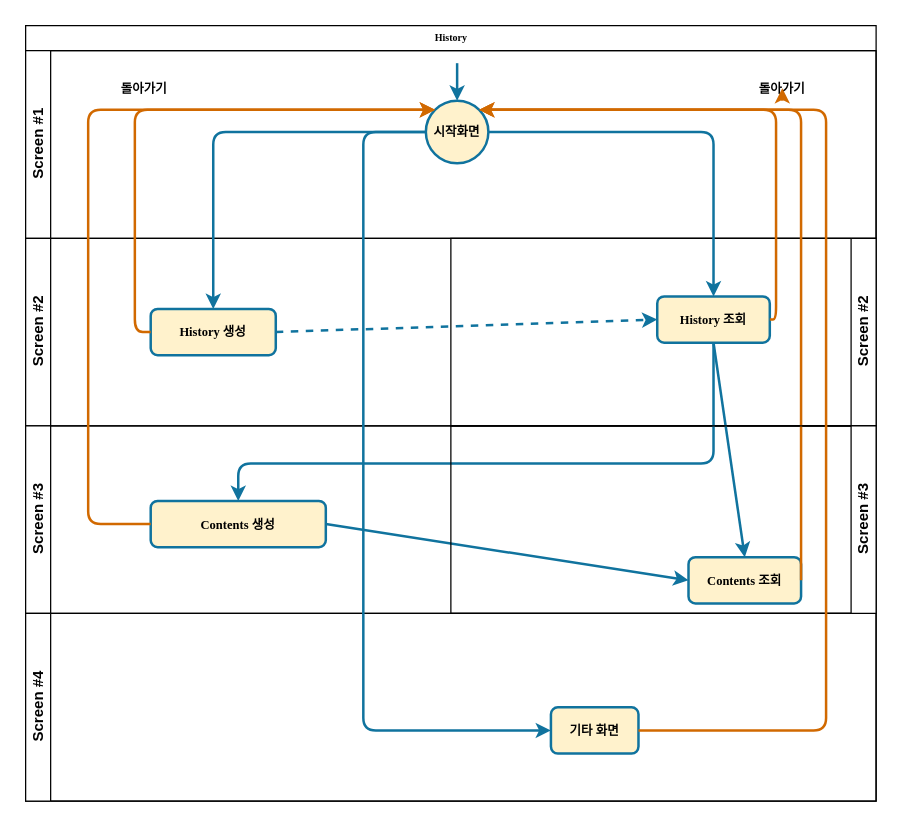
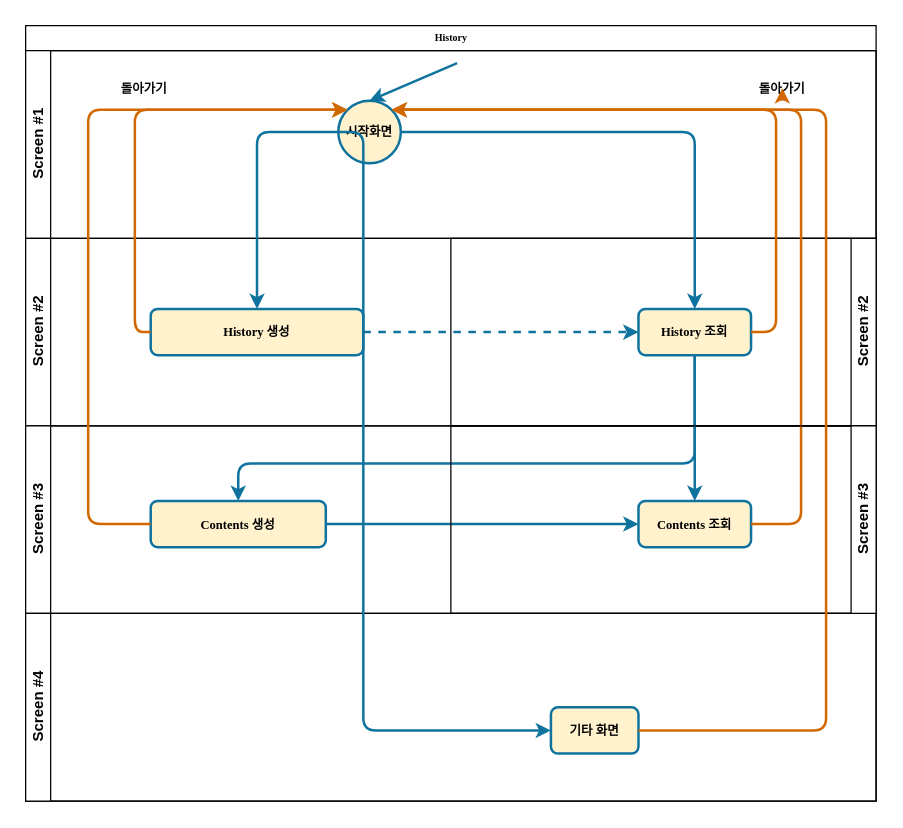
- <mxCell id="4" value="시작화면" style="ellipse;whiteSpace=wrap;html=1;rounded=0;shadow=0;labelBackgroundColor=none;strokeWidth=2;fontFamily=Verdana;fontSize=10;align=center;fillColor=#fff2cc;fontStyle=1;strokeColor=#10739E;" parent="3" vertex="1"><mxGeometry x="320" y="40" width="50" height="50" as="geometry" /></mxCell>
+ <mxCell id="4" value="시작화면" style="ellipse;whiteSpace=wrap;html=1;rounded=0;shadow=0;labelBackgroundColor=none;strokeWidth=2;fontFamily=Verdana;fontSize=10;align=center;fillColor=#fff2cc;fontStyle=1;strokeColor=#10739E;" parent="3" vertex="1"><mxGeometry x="250" y="40" width="50" height="50" as="geometry" /></mxCell>
- <mxCell id="8" value="History 조회" style="rounded=1;whiteSpace=wrap;html=1;shadow=0;labelBackgroundColor=none;strokeWidth=2;fontFamily=Verdana;fontSize=10;align=center;fillColor=#fff2cc;fontStyle=1;strokeColor=#10739E;" vertex="1" parent="7"><mxGeometry x="165" y="46.5" width="90" height="37" as="geometry" /></mxCell>
+ <mxCell id="8" value="History 조회" style="rounded=1;whiteSpace=wrap;html=1;shadow=0;labelBackgroundColor=none;strokeWidth=2;fontFamily=Verdana;fontSize=10;align=center;fillColor=#fff2cc;fontStyle=1;strokeColor=#10739E;" vertex="1" parent="7"><mxGeometry x="150" y="56.5" width="90" height="37" as="geometry" /></mxCell>
- <mxCell id="6" value="History 생성" style="rounded=1;whiteSpace=wrap;html=1;shadow=0;labelBackgroundColor=none;strokeWidth=2;fontFamily=Verdana;fontSize=10;align=center;fillColor=#fff2cc;fontStyle=1;strokeColor=#10739E;" parent="5" vertex="1"><mxGeometry x="100" y="56.5" width="100" height="37" as="geometry" /></mxCell>
+ <mxCell id="6" value="History 생성" style="rounded=1;whiteSpace=wrap;html=1;shadow=0;labelBackgroundColor=none;strokeWidth=2;fontFamily=Verdana;fontSize=10;align=center;fillColor=#fff2cc;fontStyle=1;strokeColor=#10739E;" parent="5" vertex="1"><mxGeometry x="100" y="56.5" width="170" height="37" as="geometry" /></mxCell>
- <mxCell id="13" value="Contents 조회" style="rounded=1;whiteSpace=wrap;html=1;shadow=0;labelBackgroundColor=none;strokeWidth=2;fontFamily=Verdana;fontSize=10;align=center;fillColor=#fff2cc;fontStyle=1;strokeColor=#10739E;" parent="11" vertex="1"><mxGeometry x="530" y="105" width="90" height="37" as="geometry" /></mxCell>
+ <mxCell id="13" value="Contents 조회" style="rounded=1;whiteSpace=wrap;html=1;shadow=0;labelBackgroundColor=none;strokeWidth=2;fontFamily=Verdana;fontSize=10;align=center;fillColor=#fff2cc;fontStyle=1;strokeColor=#10739E;" parent="11" vertex="1"><mxGeometry x="490" y="60" width="90" height="37" as="geometry" /></mxCell>
